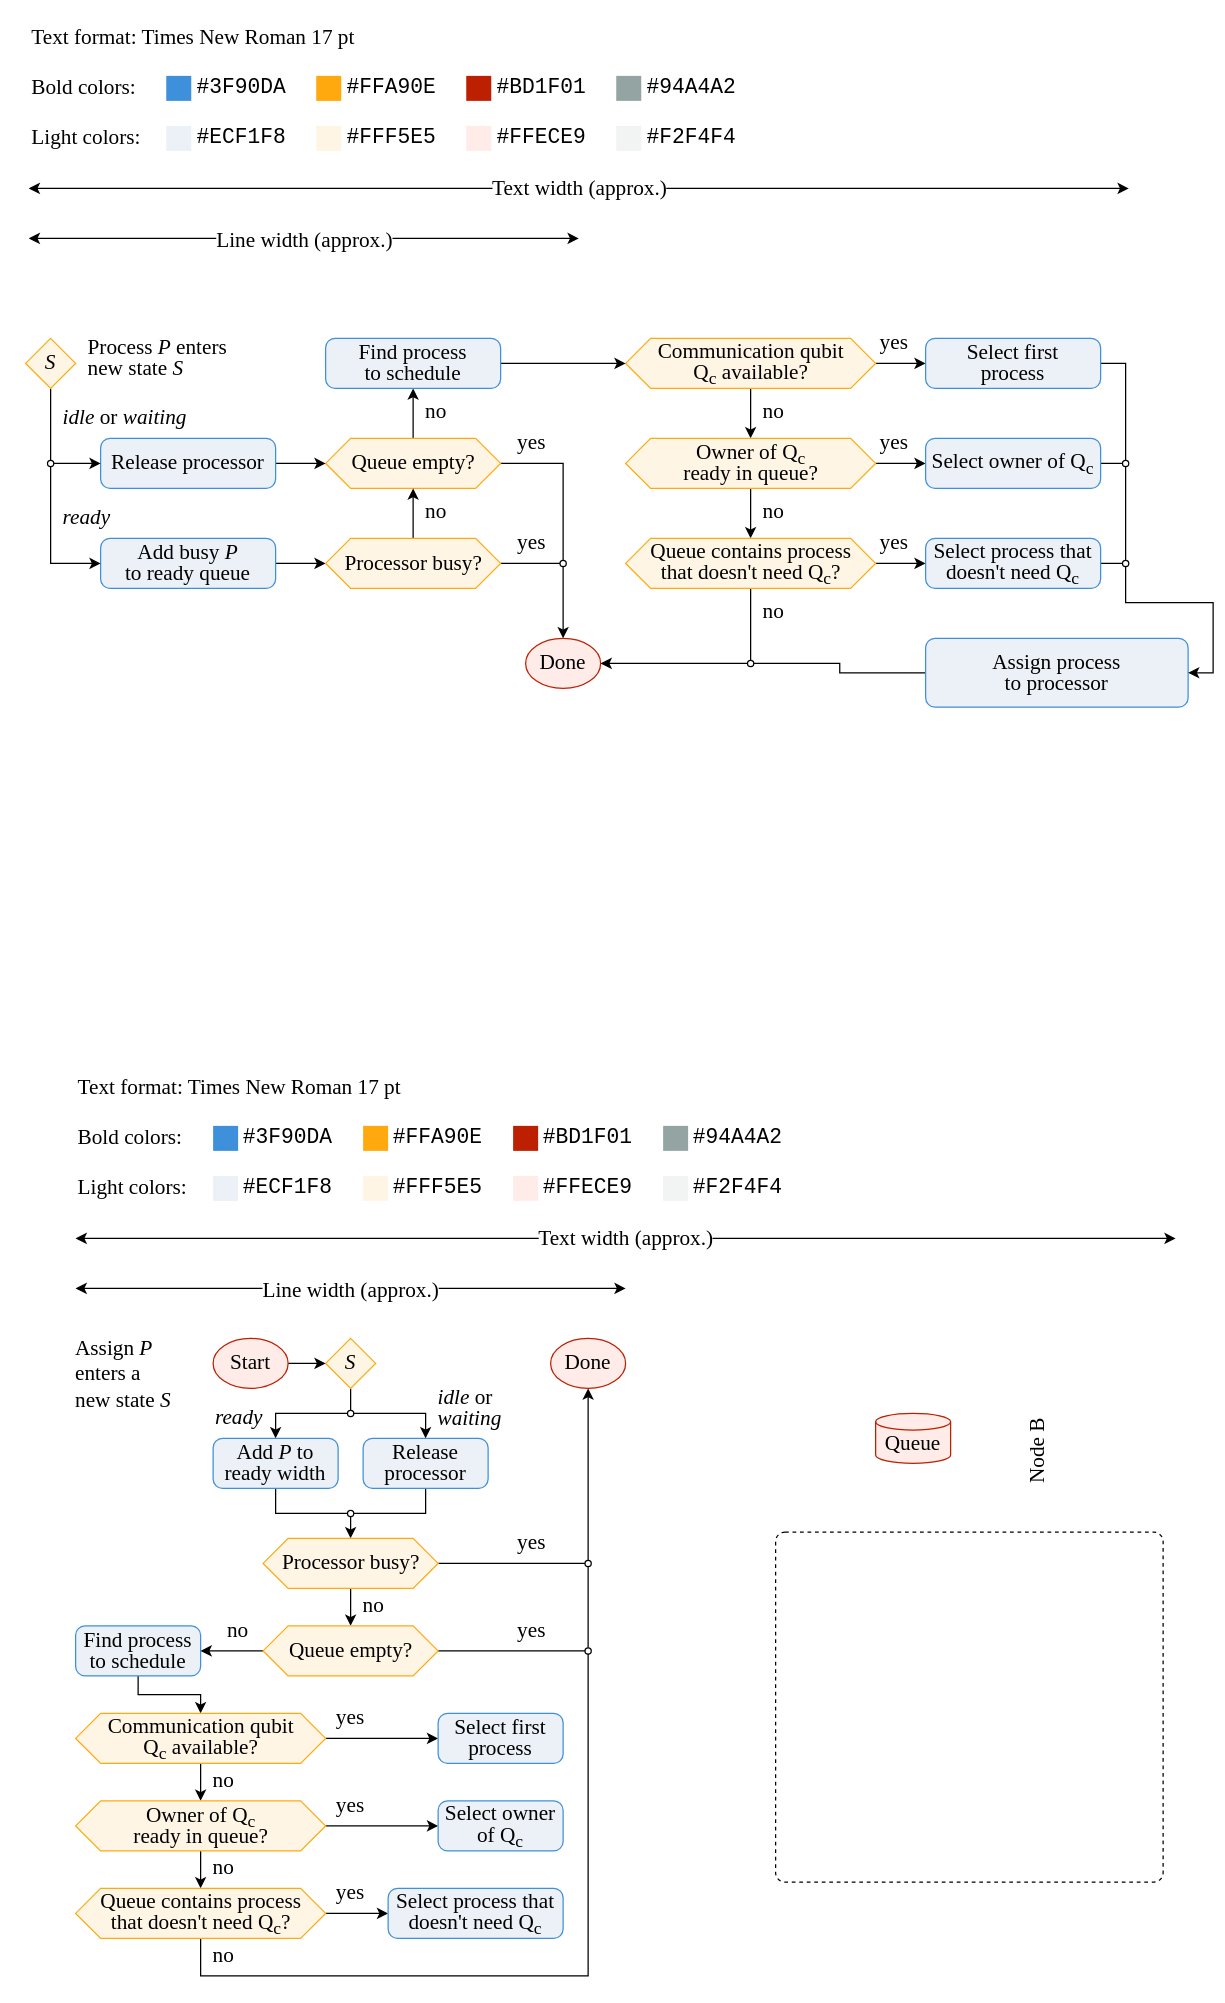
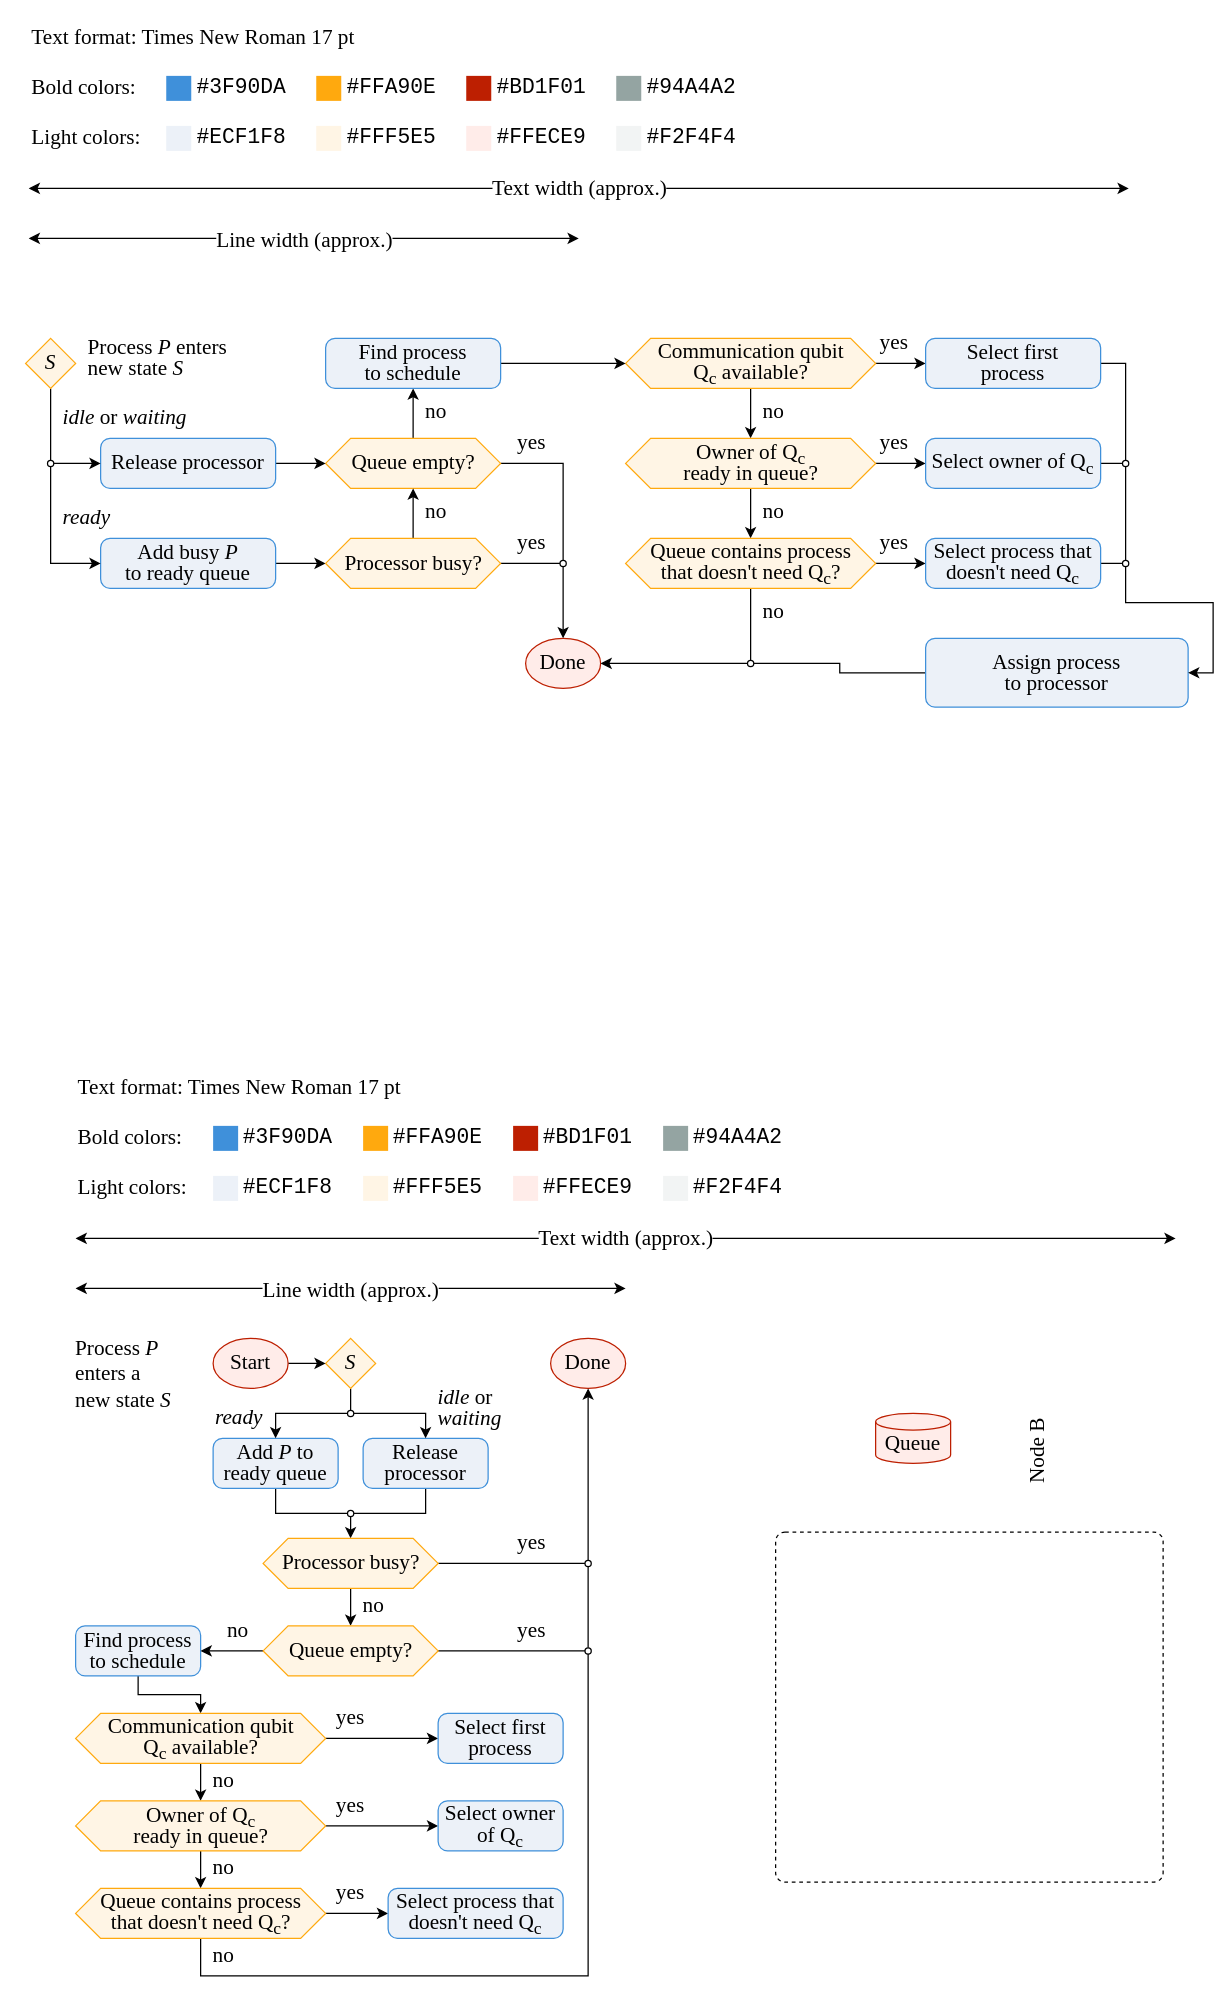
- <mxCell id="27" value="Assign &lt;i&gt;P&lt;/i&gt; enters a new state &lt;i&gt;S&lt;/i&gt;" style="text;html=1;strokeColor=none;fillColor=none;align=left;verticalAlign=bottom;whiteSpace=wrap;rounded=0;fontFamily=Times New Roman;fontSize=17;spacing=0;" parent="1" vertex="1"><mxGeometry x="60" y="1070" width="80" height="60" as="geometry" /></mxCell>
+ <mxCell id="27" value="Process &lt;i&gt;P&lt;/i&gt; enters a new state &lt;i&gt;S&lt;/i&gt;" style="text;html=1;strokeColor=none;fillColor=none;align=left;verticalAlign=bottom;whiteSpace=wrap;rounded=0;fontFamily=Times New Roman;fontSize=17;spacing=0;" parent="1" vertex="1"><mxGeometry x="60" y="1070" width="80" height="60" as="geometry" /></mxCell>
- <mxCell id="33" value="&lt;p style=&quot;line-height: 100%;&quot;&gt;Add &lt;i&gt;P&lt;/i&gt; to&lt;br&gt;ready width&lt;/p&gt;" style="rounded=1;whiteSpace=wrap;comic=0;fillColor=#ECF1F8;fontFamily=Times New Roman;fontSize=17;fontColor=default;align=center;absoluteArcSize=1;arcSize=15;spacing=0;horizontal=1;html=1;verticalAlign=middle;spacingBottom=2;strokeColor=#3F90DA;" vertex="1" parent="1"><mxGeometry x="170" y="1150" width="100" height="40" as="geometry" /></mxCell>
+ <mxCell id="33" value="&lt;p style=&quot;line-height: 100%;&quot;&gt;Add &lt;i&gt;P&lt;/i&gt; to&lt;br&gt;ready queue&lt;/p&gt;" style="rounded=1;whiteSpace=wrap;comic=0;fillColor=#ECF1F8;fontFamily=Times New Roman;fontSize=17;fontColor=default;align=center;absoluteArcSize=1;arcSize=15;spacing=0;horizontal=1;html=1;verticalAlign=middle;spacingBottom=2;strokeColor=#3F90DA;" vertex="1" parent="1"><mxGeometry x="170" y="1150" width="100" height="40" as="geometry" /></mxCell>
